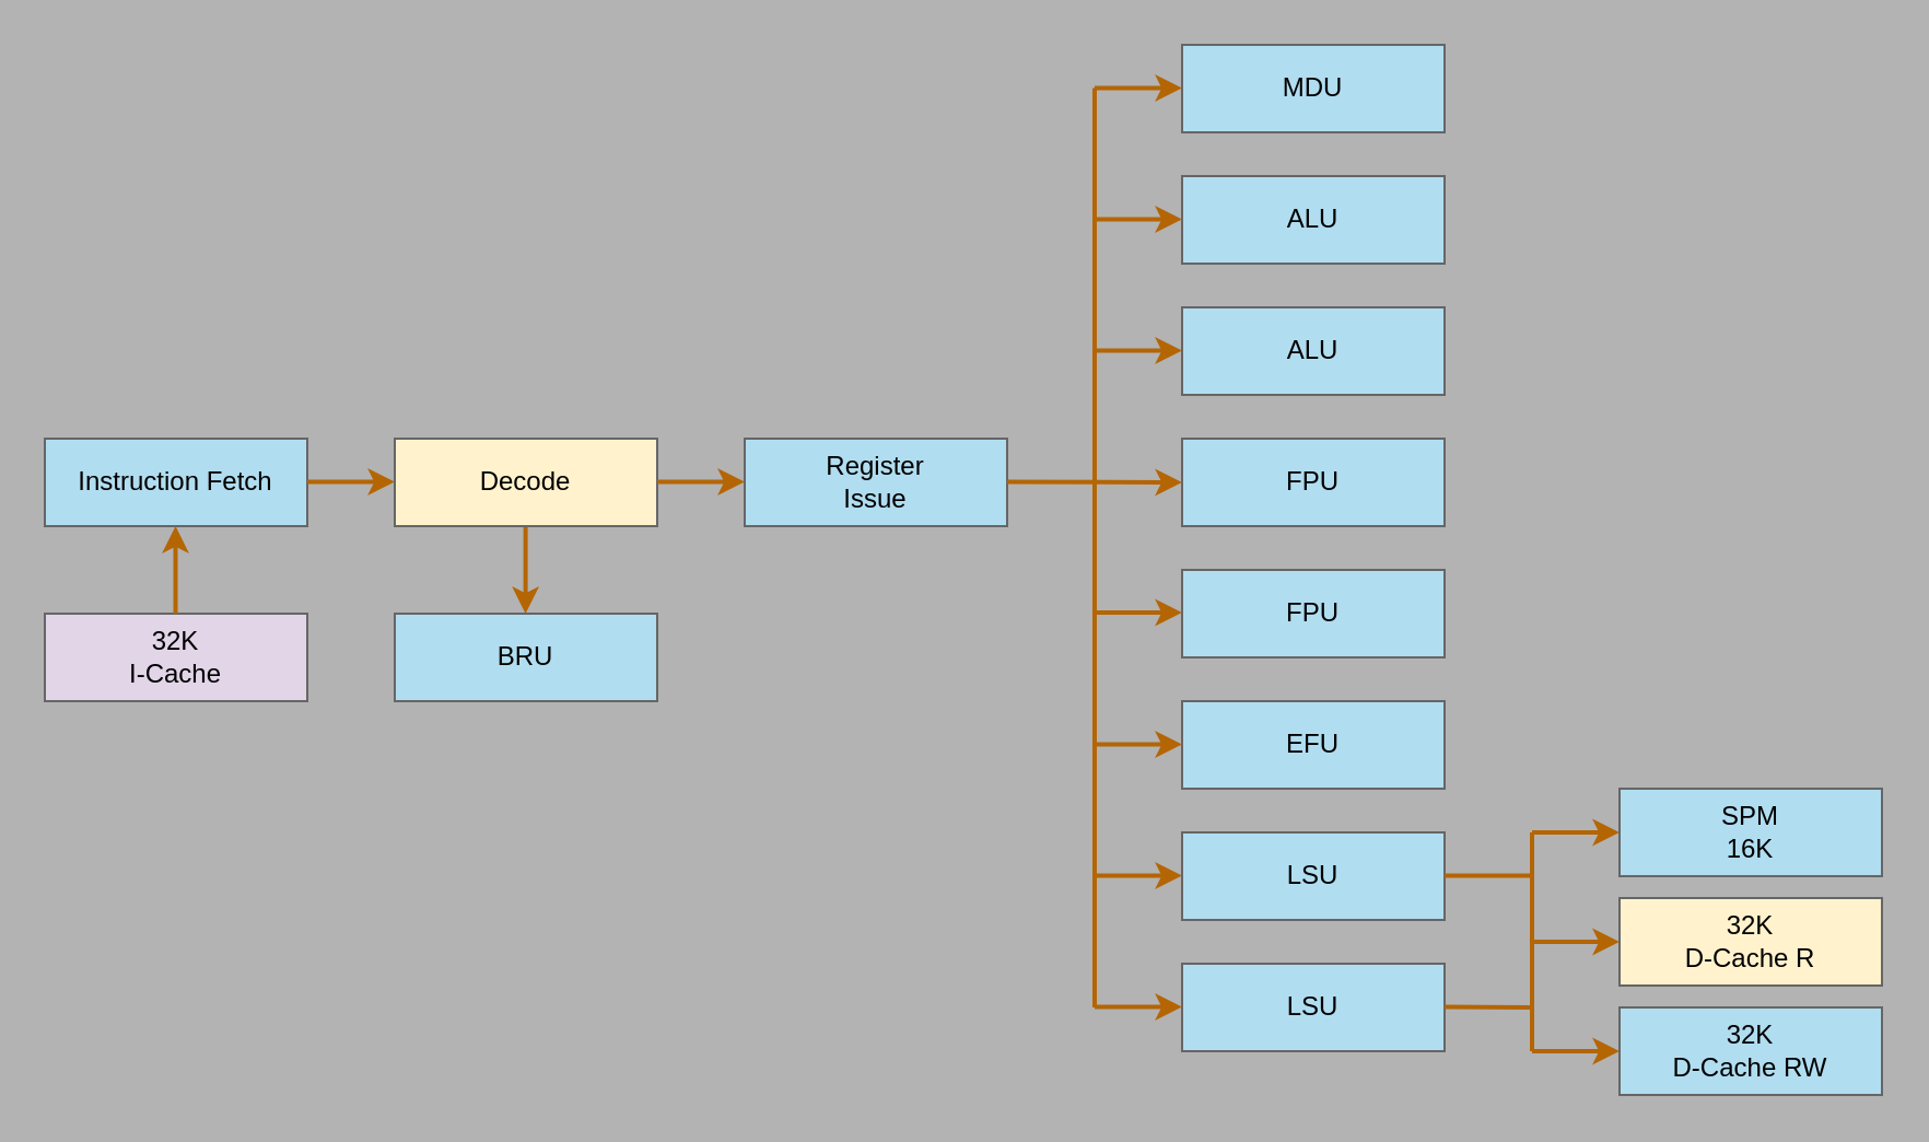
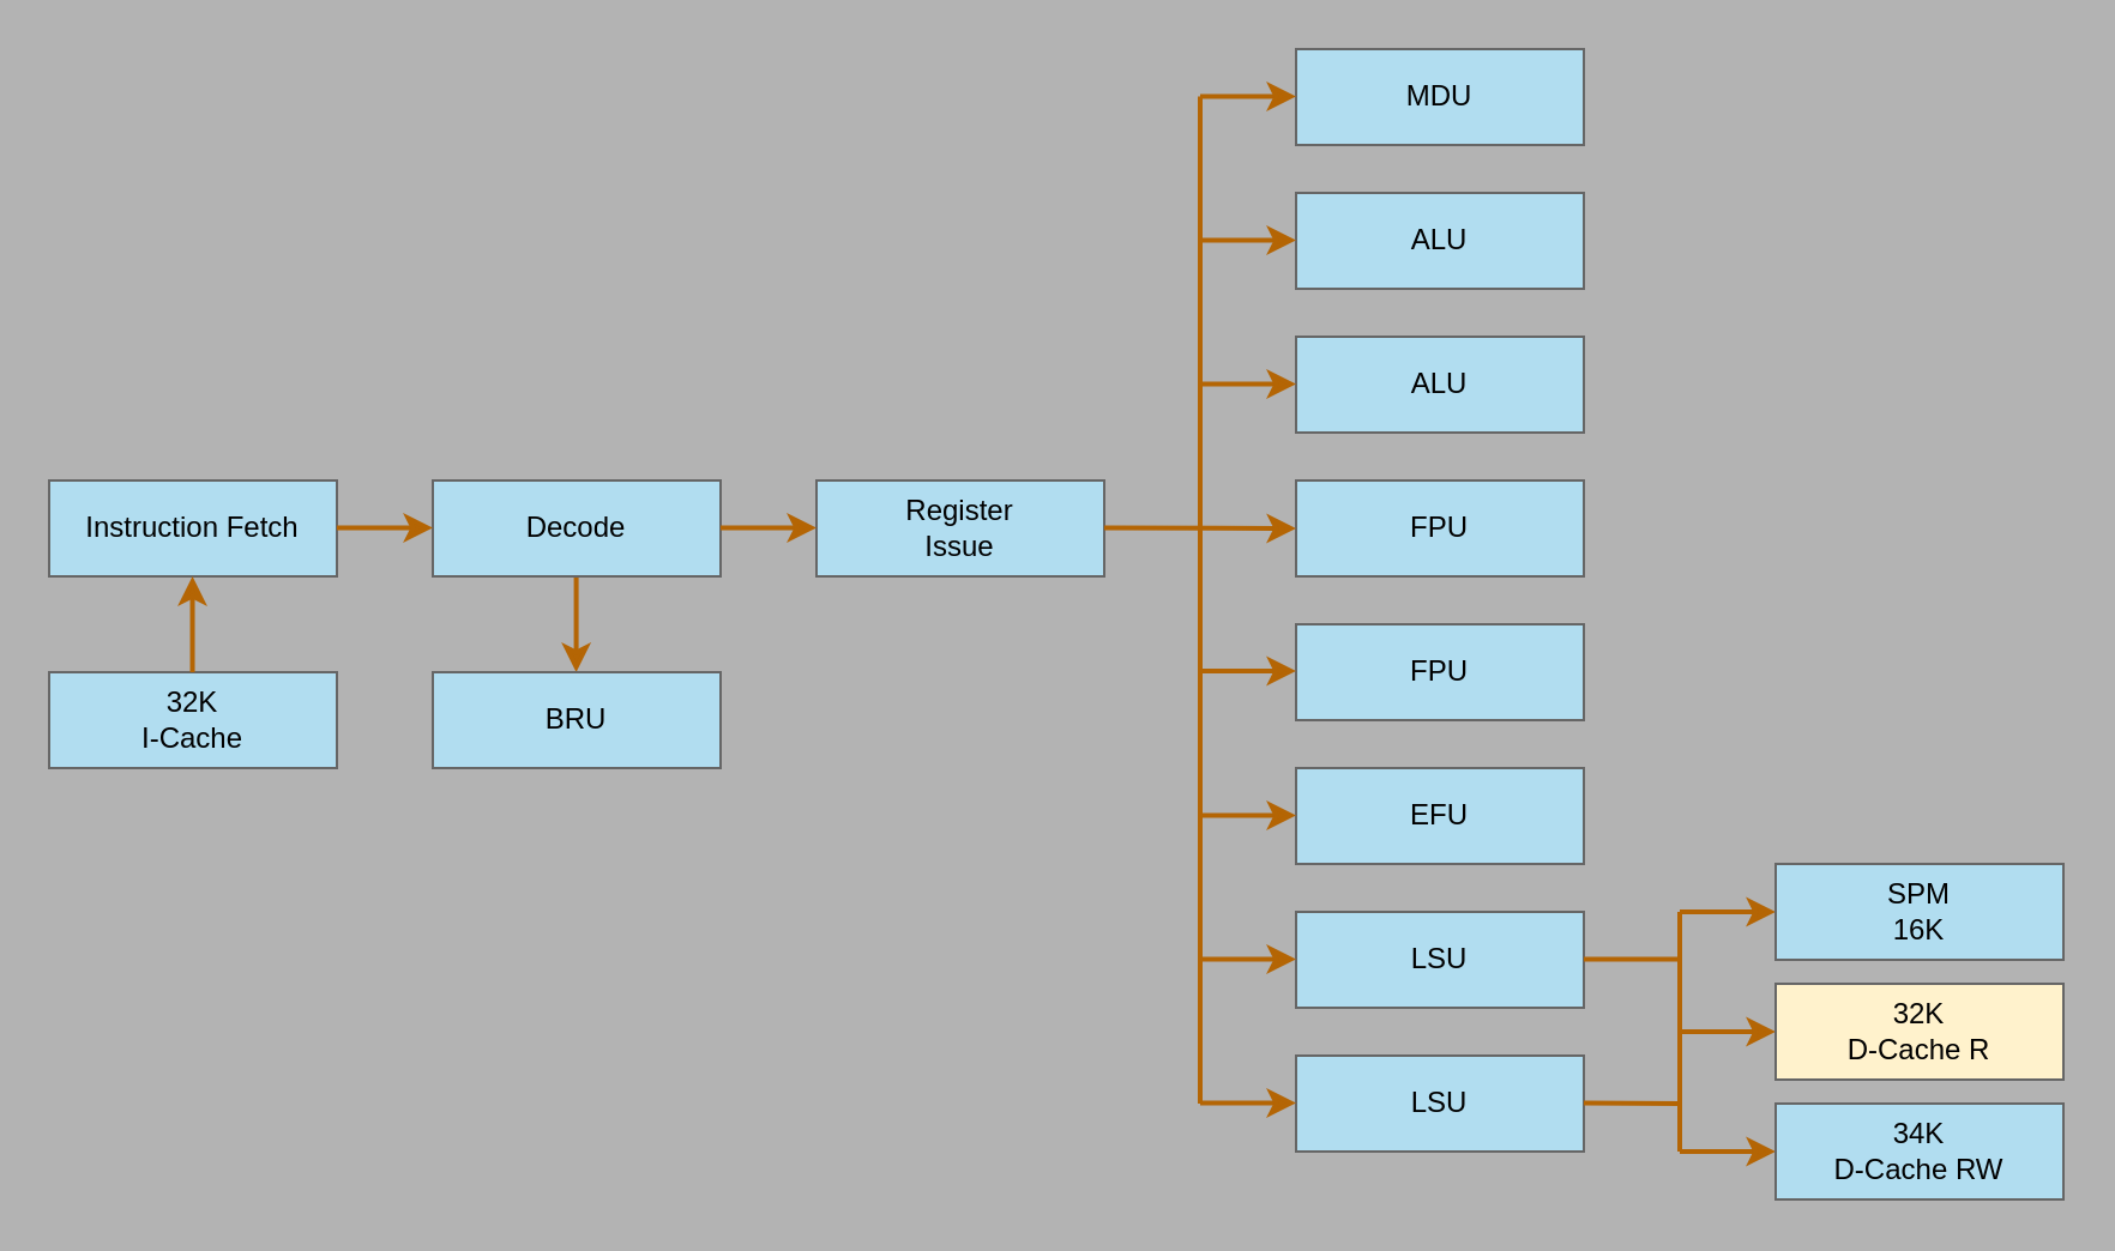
- <mxCell id="7" value="Decode" style="rounded=0;whiteSpace=wrap;html=1;fillColor=#fff2cc;strokeColor=#666666;" vertex="1" parent="1"><mxGeometry x="180" y="200" width="120" height="40" as="geometry" /></mxCell>
+ <mxCell id="7" value="Decode" style="rounded=0;whiteSpace=wrap;html=1;fillColor=#b1ddf0;strokeColor=#666666;" vertex="1" parent="1"><mxGeometry x="180" y="200" width="120" height="40" as="geometry" /></mxCell>
- <mxCell id="2" value="32K&lt;br&gt;I-Cache" style="rounded=0;whiteSpace=wrap;html=1;fillColor=#e1d5e7;strokeColor=#666666;" vertex="1" parent="1"><mxGeometry x="20" y="280" width="120" height="40" as="geometry" /></mxCell>
+ <mxCell id="2" value="32K&lt;br&gt;I-Cache" style="rounded=0;whiteSpace=wrap;html=1;fillColor=#b1ddf0;strokeColor=#666666;" vertex="1" parent="1"><mxGeometry x="20" y="280" width="120" height="40" as="geometry" /></mxCell>
- <mxCell id="36" value="32K&lt;br&gt;D-Cache RW" style="rounded=0;whiteSpace=wrap;html=1;fillColor=#b1ddf0;strokeColor=#666666;" vertex="1" parent="1"><mxGeometry x="740" y="460" width="120" height="40" as="geometry" /></mxCell>
+ <mxCell id="36" value="34K&lt;br&gt;D-Cache RW" style="rounded=0;whiteSpace=wrap;html=1;fillColor=#b1ddf0;strokeColor=#666666;" vertex="1" parent="1"><mxGeometry x="740" y="460" width="120" height="40" as="geometry" /></mxCell>
